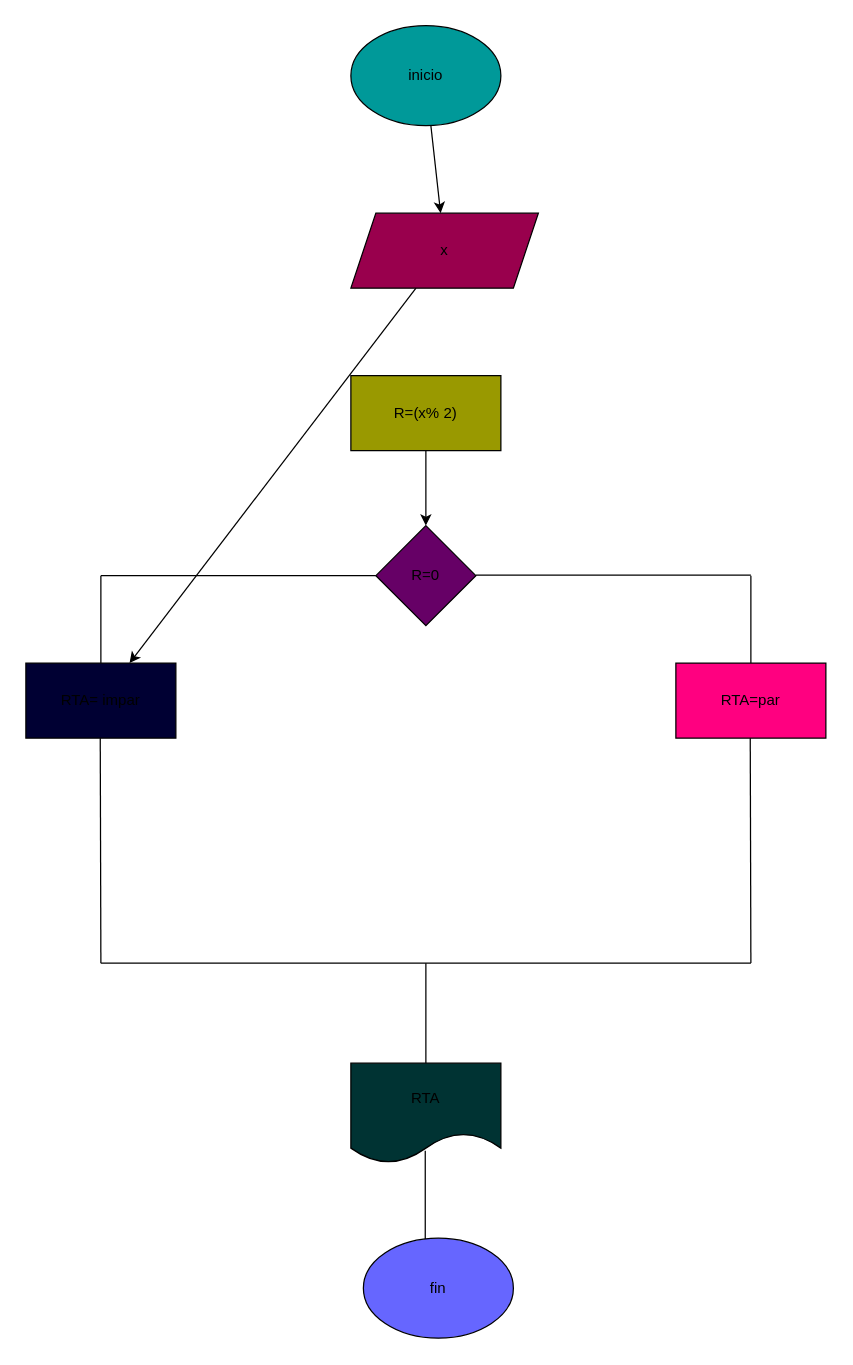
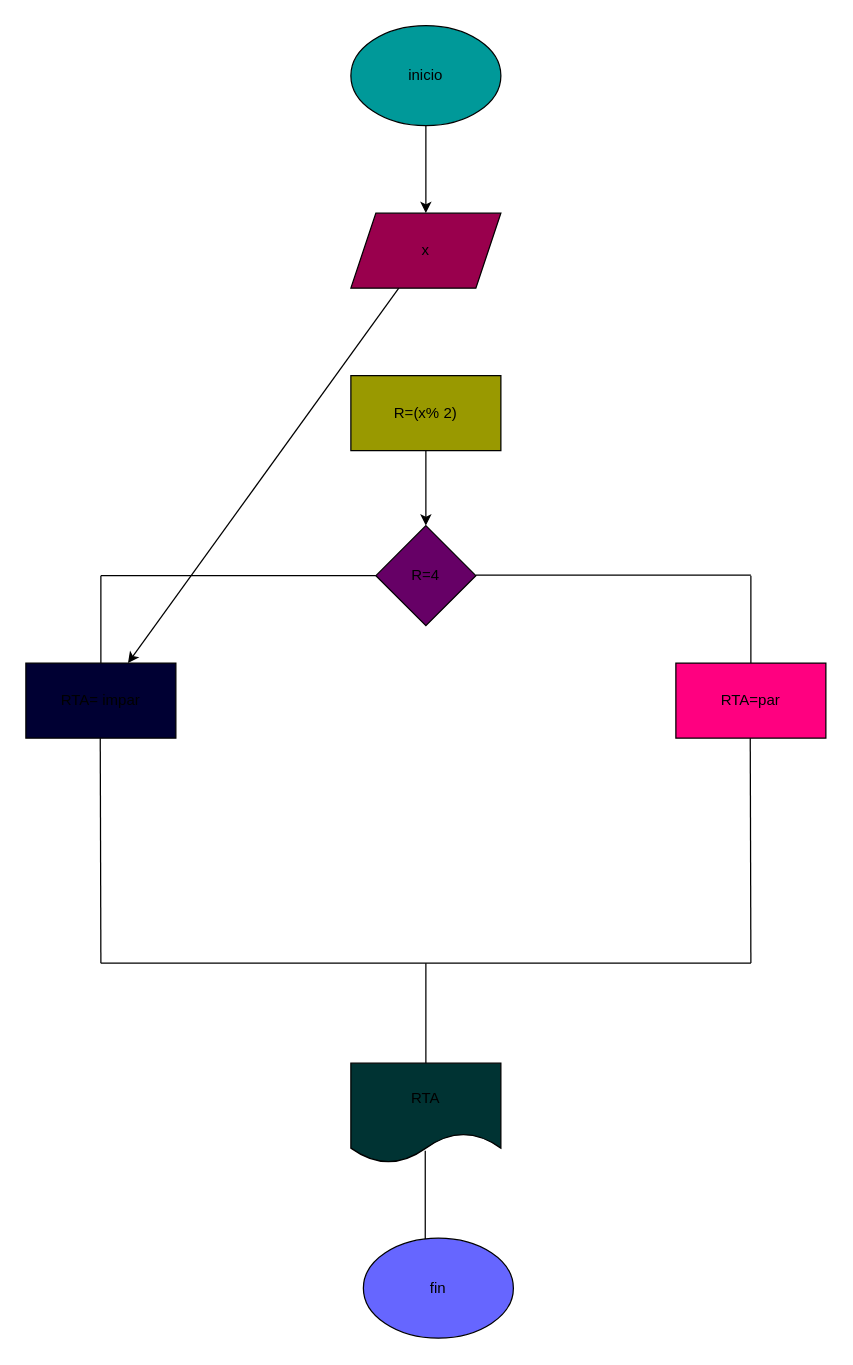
- <mxCell id="5" value="x" style="shape=parallelogram;perimeter=parallelogramPerimeter;whiteSpace=wrap;html=1;fixedSize=1;fillColor=#99004D;" vertex="1" parent="1"><mxGeometry x="280" y="170" width="150" height="60" as="geometry" /></mxCell>
+ <mxCell id="5" value="x" style="shape=parallelogram;perimeter=parallelogramPerimeter;whiteSpace=wrap;html=1;fixedSize=1;fillColor=#99004D;" vertex="1" parent="1"><mxGeometry x="280" y="170" width="120" height="60" as="geometry" /></mxCell>
- <mxCell id="8" value="R=0" style="rhombus;whiteSpace=wrap;html=1;fillColor=#660066;" vertex="1" parent="1"><mxGeometry x="300" y="420" width="80" height="80" as="geometry" /></mxCell>
+ <mxCell id="8" value="R=4" style="rhombus;whiteSpace=wrap;html=1;fillColor=#660066;" vertex="1" parent="1"><mxGeometry x="300" y="420" width="80" height="80" as="geometry" /></mxCell>
